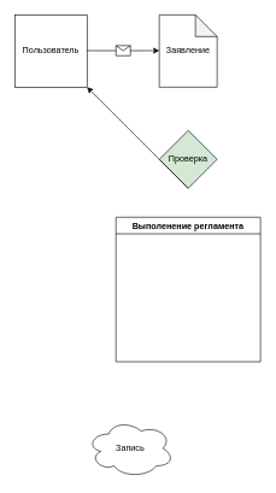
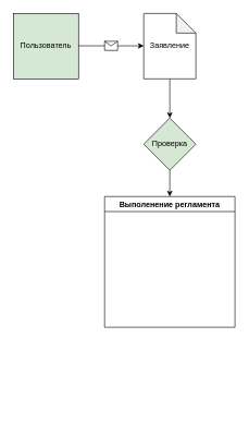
- <mxCell id="2" value="Пользователь" style="whiteSpace=wrap;html=1;aspect=fixed;" parent="1" vertex="1"><mxGeometry x="20" y="20" width="100" height="100" as="geometry" /></mxCell>
+ <mxCell id="2" value="Пользователь" style="whiteSpace=wrap;html=1;aspect=fixed;fillColor=#d5e8d4;" parent="1" vertex="1"><mxGeometry x="20" y="20" width="100" height="100" as="geometry" /></mxCell>
+ <mxCell id="7" value="" style="endArrow=classic;html=1;exitX=0.5;exitY=1;exitDx=0;exitDy=0;exitPerimeter=0;entryX=0.5;entryY=0;entryDx=0;entryDy=0;" parent="1" source="5" target="6" edge="1"><mxGeometry width="50" height="50" relative="1" as="geometry"><mxPoint x="450" y="290" as="sourcePoint" /><mxPoint x="500" y="240" as="targetPoint" /></mxGeometry></mxCell>
- <mxCell id="9" value="" style="endArrow=classic;html=1;exitX=0.5;exitY=1;exitDx=0;exitDy=0;" parent="1" source="6" target="2" edge="1"><mxGeometry width="50" height="50" relative="1" as="geometry"><mxPoint x="450" y="290" as="sourcePoint" /><mxPoint x="500" y="240" as="targetPoint" /></mxGeometry></mxCell>
+ <mxCell id="9" value="" style="endArrow=classic;html=1;exitX=0.5;exitY=1;exitDx=0;exitDy=0;entryX=0.5;entryY=0;entryDx=0;entryDy=0;" parent="1" source="6" target="8" edge="1"><mxGeometry width="50" height="50" relative="1" as="geometry"><mxPoint x="450" y="290" as="sourcePoint" /><mxPoint x="500" y="240" as="targetPoint" /></mxGeometry></mxCell>
- <mxCell id="10" value="Запись" style="ellipse;shape=cloud;whiteSpace=wrap;html=1;" parent="1" vertex="1"><mxGeometry x="120" y="580" width="120" height="80" as="geometry" /></mxCell>
